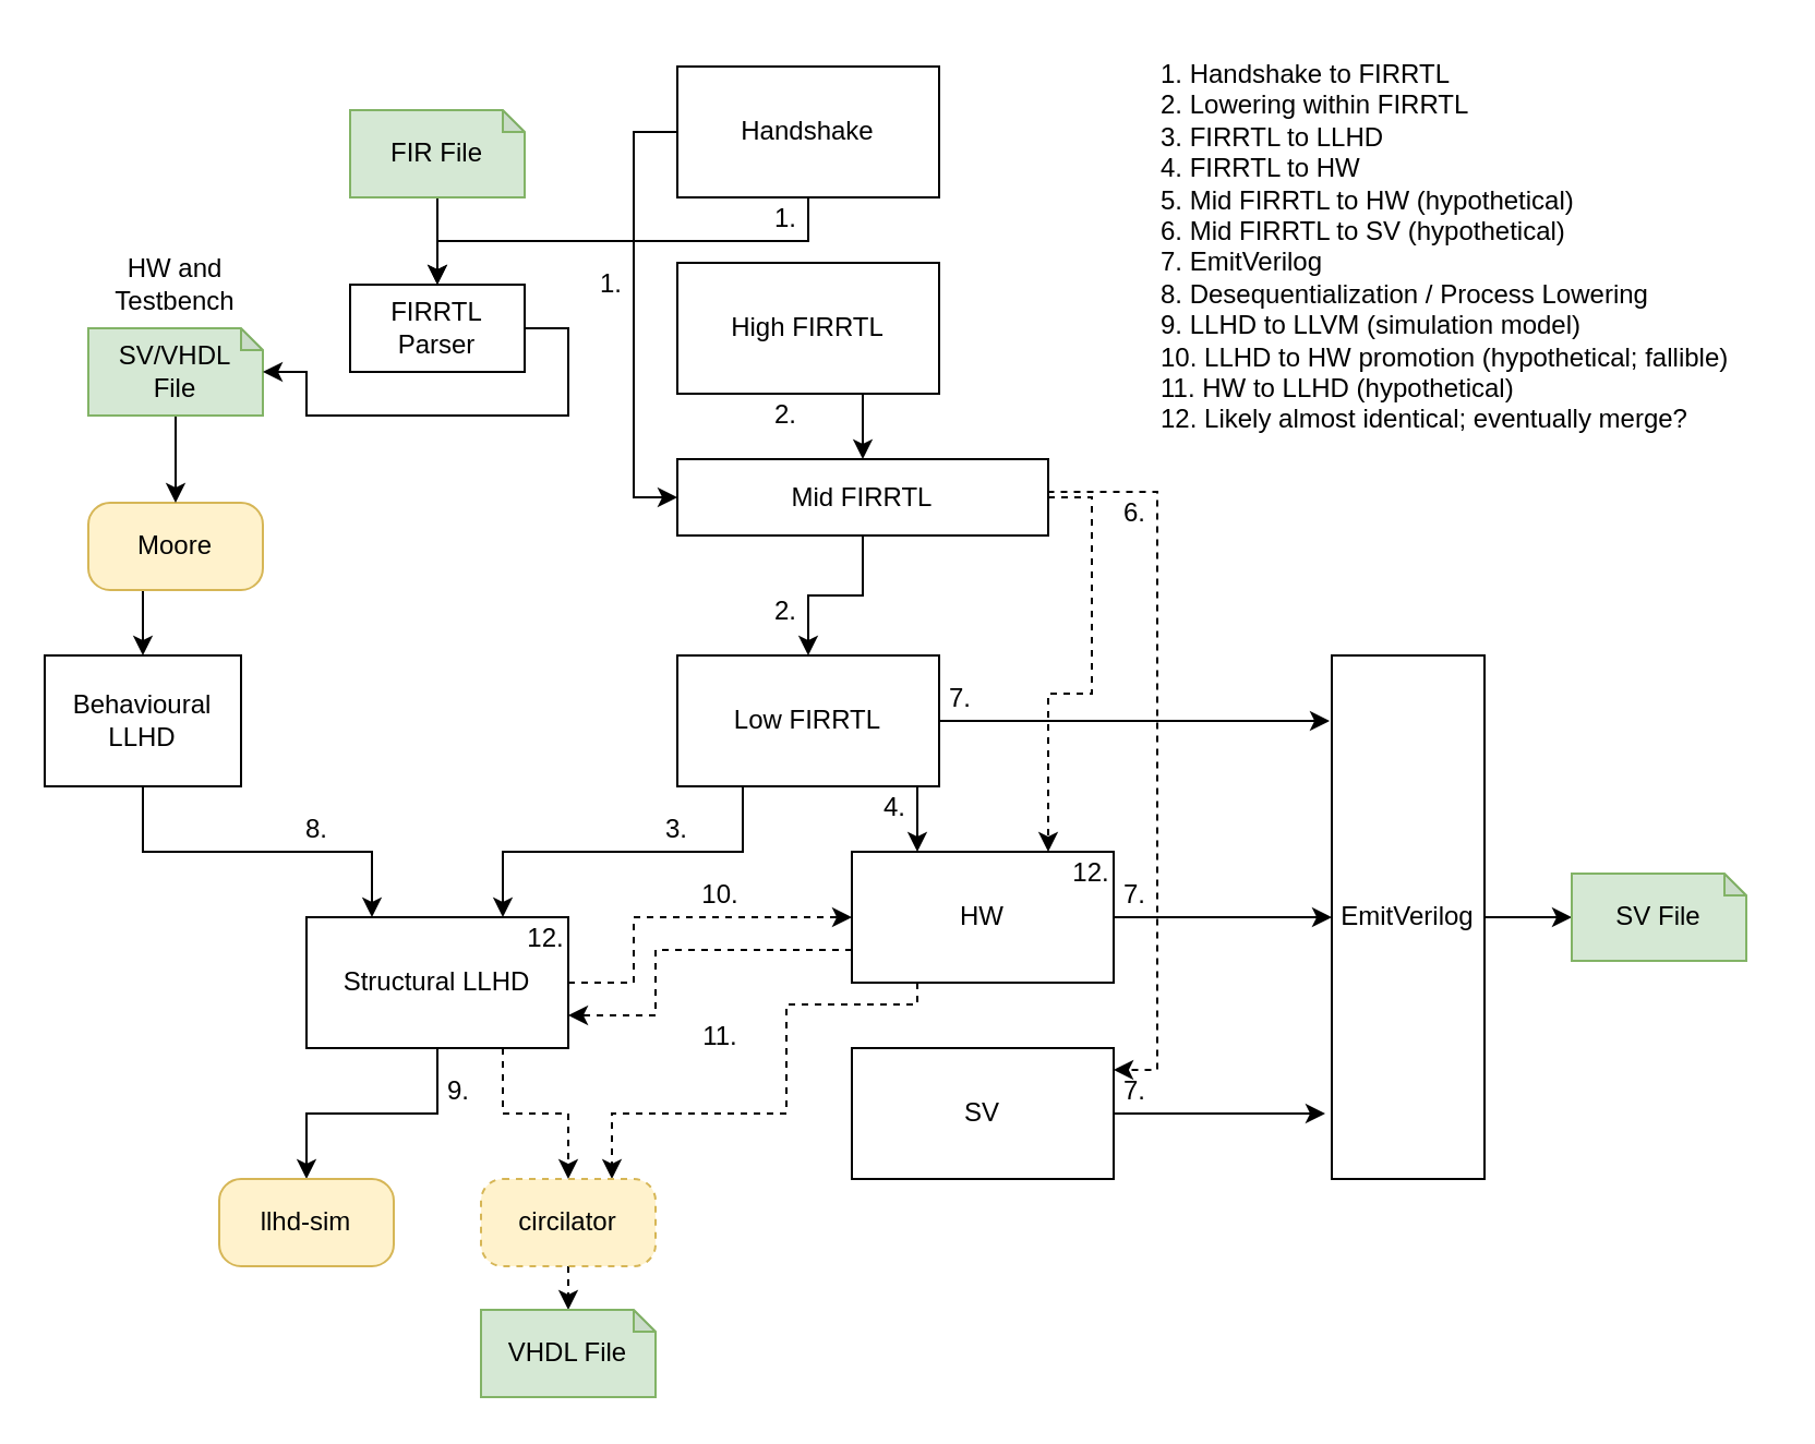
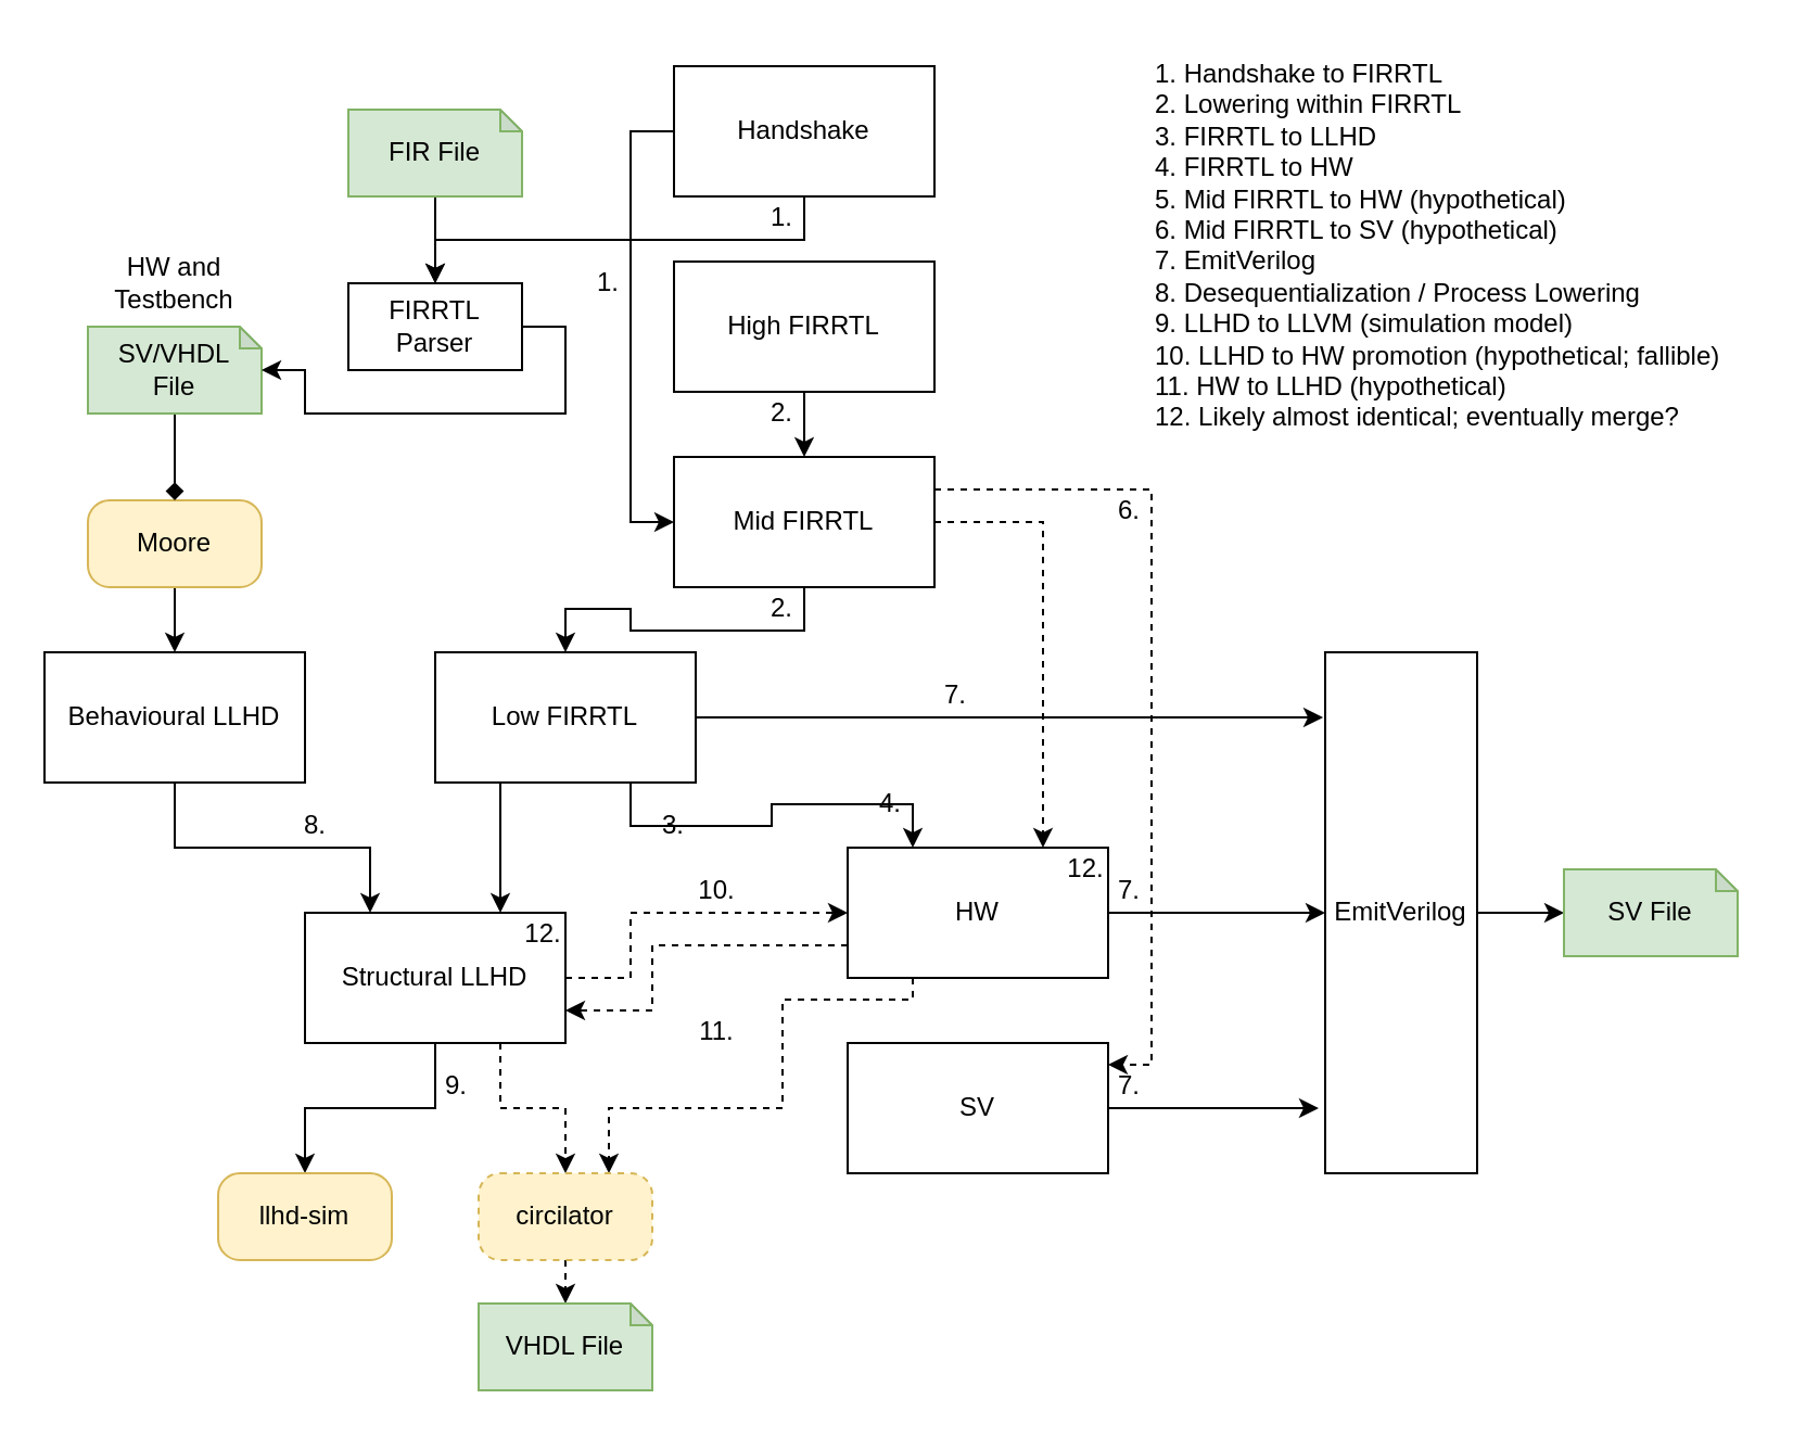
- <mxCell id="44" style="edgeStyle=orthogonalEdgeStyle;rounded=0;orthogonalLoop=1;jettySize=auto;html=1;exitX=0.5;exitY=1;exitDx=0;exitDy=0;exitPerimeter=0;entryX=0.5;entryY=0;entryDx=0;entryDy=0;" parent="1" source="45" target="41" edge="1"><mxGeometry relative="1" as="geometry" /></mxCell>
+ <mxCell id="44" style="edgeStyle=orthogonalEdgeStyle;rounded=0;orthogonalLoop=1;jettySize=auto;html=1;exitX=0.5;exitY=1;exitDx=0;exitDy=0;exitPerimeter=0;entryX=0.5;entryY=0;entryDx=0;entryDy=0;endArrow=diamond;" parent="1" source="45" target="41" edge="1"><mxGeometry relative="1" as="geometry" /></mxCell>
- <mxCell id="7" value="Mid FIRRTL" style="rounded=0;whiteSpace=wrap;html=1;" parent="1" vertex="1"><mxGeometry x="310" y="210" width="170" height="35" as="geometry" /></mxCell>
+ <mxCell id="7" value="Mid FIRRTL" style="rounded=0;whiteSpace=wrap;html=1;" parent="1" vertex="1"><mxGeometry x="310" y="210" width="120" height="60" as="geometry" /></mxCell>
- <mxCell id="43" value="Behavioural LLHD" style="rounded=0;whiteSpace=wrap;html=1;" parent="1" vertex="1"><mxGeometry x="20" y="300" width="90" height="60" as="geometry" /></mxCell>
+ <mxCell id="43" value="Behavioural LLHD" style="rounded=0;whiteSpace=wrap;html=1;" parent="1" vertex="1"><mxGeometry x="20" y="300" width="120" height="60" as="geometry" /></mxCell>
- <mxCell id="11" value="Low FIRRTL" style="rounded=0;whiteSpace=wrap;html=1;" parent="1" vertex="1"><mxGeometry x="310" y="300" width="120" height="60" as="geometry" /></mxCell>
+ <mxCell id="11" value="Low FIRRTL" style="rounded=0;whiteSpace=wrap;html=1;" parent="1" vertex="1"><mxGeometry x="200" y="300" width="120" height="60" as="geometry" /></mxCell>
